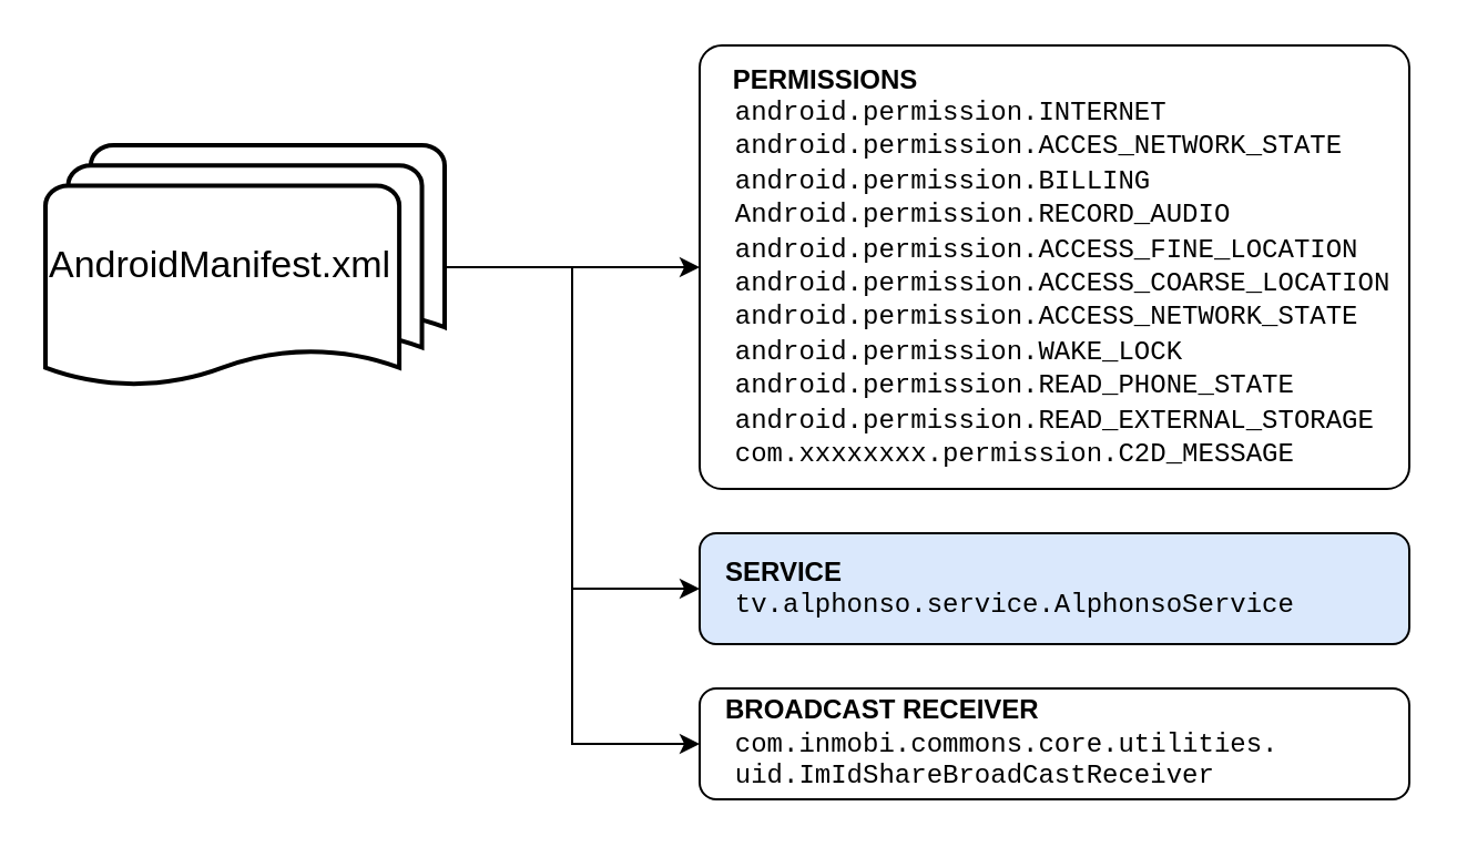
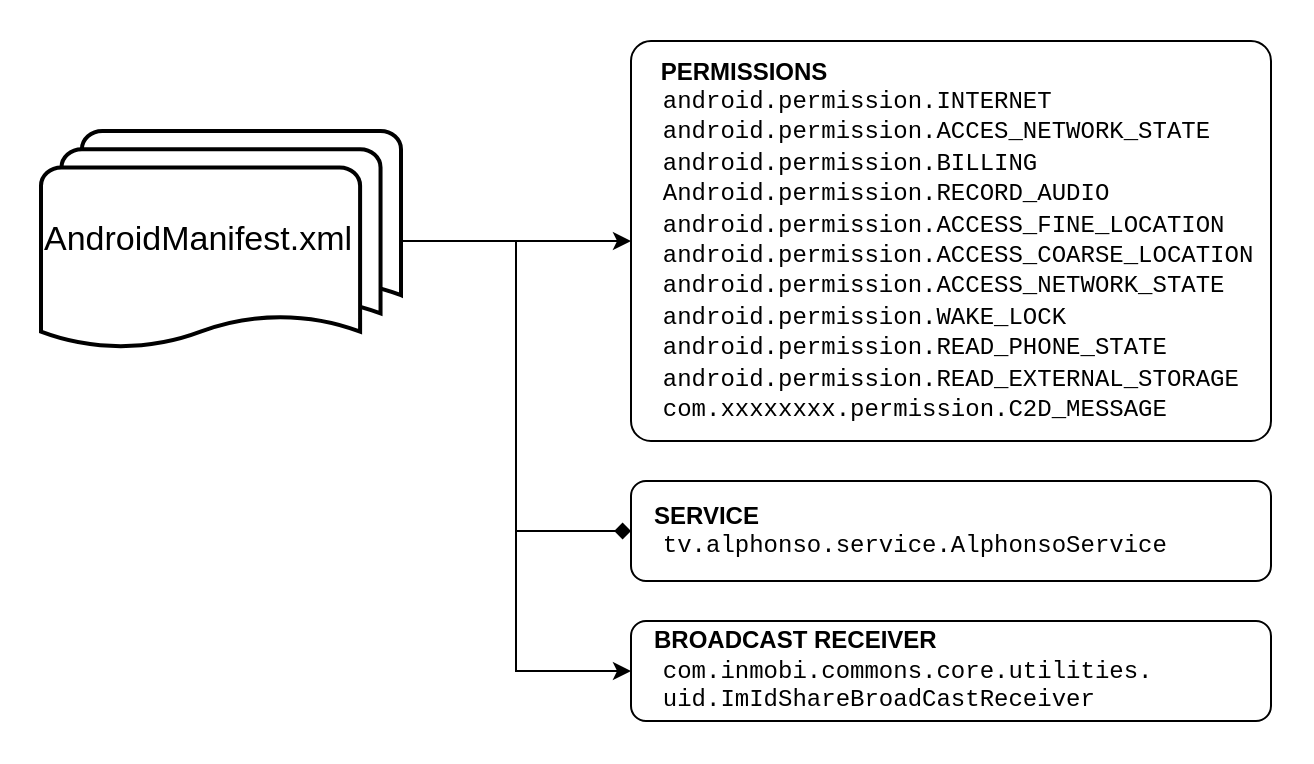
- <mxCell id="6" style="edgeStyle=orthogonalEdgeStyle;rounded=0;orthogonalLoop=1;jettySize=auto;html=1;exitX=1;exitY=0.5;exitDx=0;exitDy=0;exitPerimeter=0;entryX=0;entryY=0.5;entryDx=0;entryDy=0;" edge="1" parent="1" source="8" target="2"><mxGeometry relative="1" as="geometry" /></mxCell>
+ <mxCell id="6" style="edgeStyle=orthogonalEdgeStyle;rounded=0;orthogonalLoop=1;jettySize=auto;html=1;exitX=1;exitY=0.5;exitDx=0;exitDy=0;exitPerimeter=0;entryX=0;entryY=0.5;entryDx=0;entryDy=0;endArrow=diamond;" edge="1" parent="1" source="8" target="2"><mxGeometry relative="1" as="geometry" /></mxCell>
- <mxCell id="2" value="&lt;div&gt;&lt;span&gt;&lt;b&gt;&amp;nbsp; &amp;nbsp;SERVICE&lt;/b&gt;&lt;/span&gt;&lt;/div&gt;&lt;font face=&quot;Courier New&quot;&gt;&amp;nbsp; tv.alphonso.service.AlphonsoService&lt;/font&gt;" style="rounded=1;whiteSpace=wrap;html=1;align=left;fillColor=#dae8fc;" vertex="1" parent="1"><mxGeometry x="315" y="240" width="320" height="50" as="geometry" /></mxCell>
+ <mxCell id="2" value="&lt;div&gt;&lt;span&gt;&lt;b&gt;&amp;nbsp; &amp;nbsp;SERVICE&lt;/b&gt;&lt;/span&gt;&lt;/div&gt;&lt;font face=&quot;Courier New&quot;&gt;&amp;nbsp; tv.alphonso.service.AlphonsoService&lt;/font&gt;" style="rounded=1;whiteSpace=wrap;html=1;align=left;" vertex="1" parent="1"><mxGeometry x="315" y="240" width="320" height="50" as="geometry" /></mxCell>
